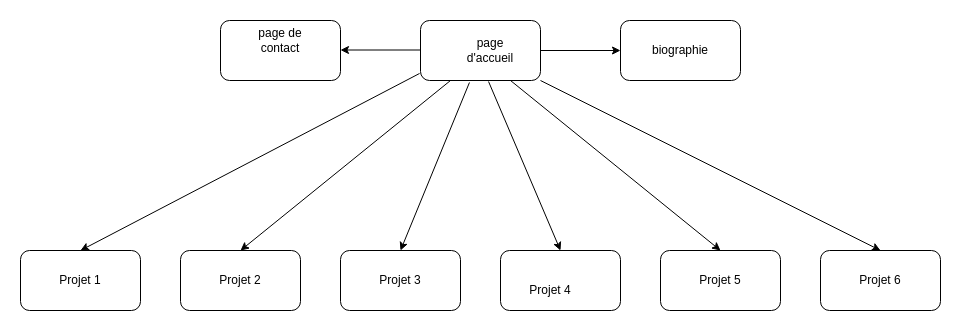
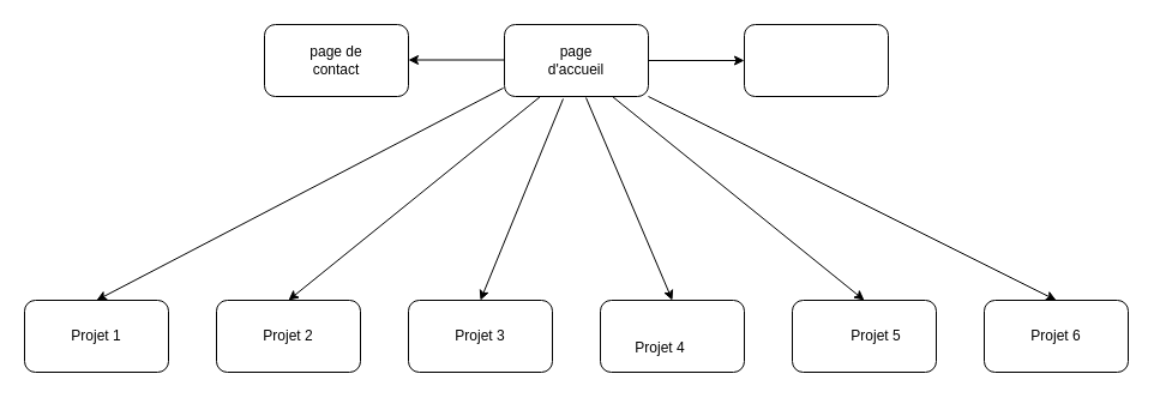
- <mxCell id="9" value="page de contact" style="text;html=1;strokeColor=none;fillColor=none;align=center;verticalAlign=middle;whiteSpace=wrap;rounded=0;" parent="1" vertex="1"><mxGeometry x="250" y="25" width="60" height="30" as="geometry" /></mxCell>
+ <mxCell id="9" value="page de contact" style="text;html=1;strokeColor=none;fillColor=none;align=center;verticalAlign=middle;whiteSpace=wrap;rounded=0;" parent="1" vertex="1"><mxGeometry x="250" y="35" width="60" height="30" as="geometry" /></mxCell>
- <mxCell id="3" value="page d'accueil" style="text;html=1;strokeColor=none;fillColor=none;align=center;verticalAlign=middle;whiteSpace=wrap;rounded=0;" parent="1" vertex="1"><mxGeometry x="460" y="35" width="60" height="30" as="geometry" /></mxCell>
+ <mxCell id="3" value="page d'accueil" style="text;html=1;strokeColor=none;fillColor=none;align=center;verticalAlign=middle;whiteSpace=wrap;rounded=0;" parent="1" vertex="1"><mxGeometry x="450" y="35" width="60" height="30" as="geometry" /></mxCell>
- <mxCell id="7" value="biographie" style="text;html=1;strokeColor=none;fillColor=none;align=center;verticalAlign=middle;whiteSpace=wrap;rounded=0;" parent="1" vertex="1"><mxGeometry x="650" y="35" width="60" height="30" as="geometry" /></mxCell>
- <mxCell id="26" value="Projet 5" style="text;html=1;strokeColor=none;fillColor=none;align=center;verticalAlign=middle;whiteSpace=wrap;rounded=0;" parent="1" vertex="1"><mxGeometry x="690" y="265" width="60" height="30" as="geometry" /></mxCell>
+ <mxCell id="26" value="Projet 5" style="text;html=1;strokeColor=none;fillColor=none;align=center;verticalAlign=middle;whiteSpace=wrap;rounded=0;" parent="1" vertex="1"><mxGeometry x="700" y="265" width="60" height="30" as="geometry" /></mxCell>
